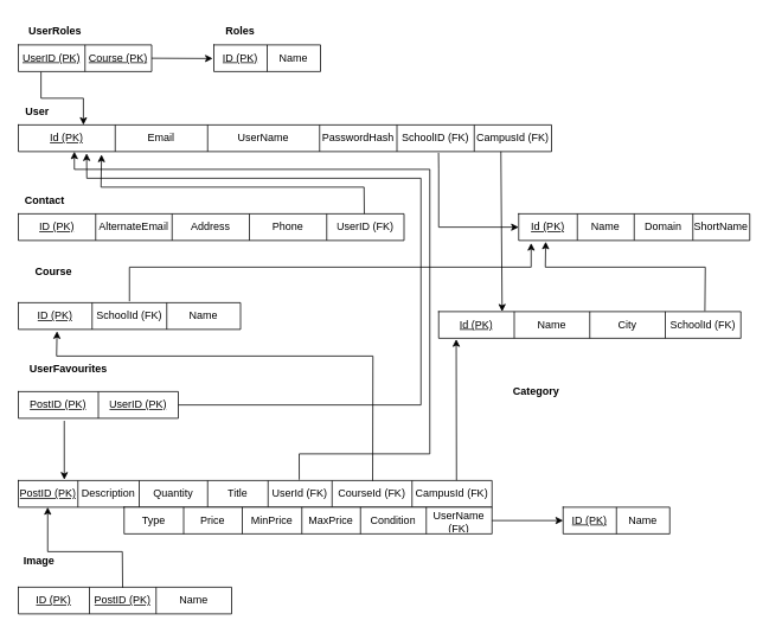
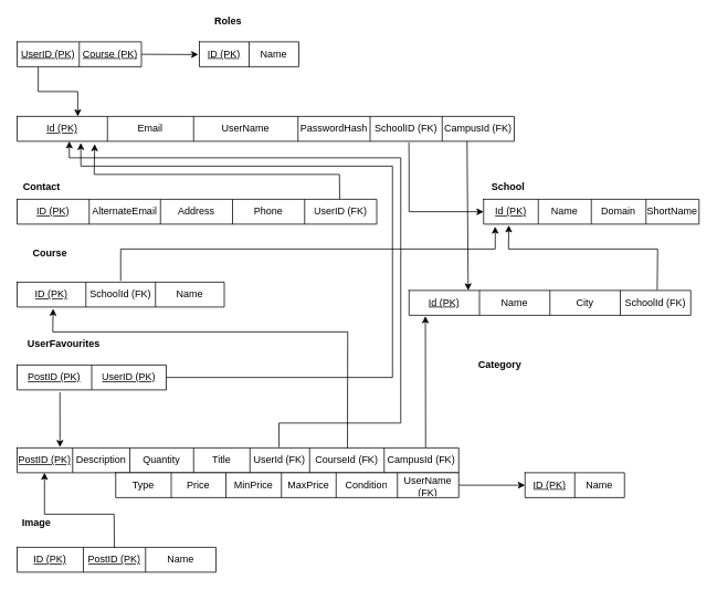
- <mxCell id="13" value="&lt;b&gt;UserRoles&lt;/b&gt;" style="text;html=1;strokeColor=none;fillColor=none;align=center;verticalAlign=middle;whiteSpace=wrap;rounded=0;" vertex="1" parent="1"><mxGeometry x="20" width="83" height="30" as="geometry" y="20" /></mxCell>
- <mxCell id="12" value="&lt;b&gt;Roles&lt;/b&gt;" style="text;html=1;strokeColor=none;fillColor=none;align=center;verticalAlign=middle;whiteSpace=wrap;rounded=0;" vertex="1" parent="1"><mxGeometry x="240" width="60" height="30" as="geometry" y="20" /></mxCell>
+ <mxCell id="12" value="&lt;b&gt;Roles&lt;/b&gt;" style="text;html=1;strokeColor=none;fillColor=none;align=center;verticalAlign=middle;whiteSpace=wrap;rounded=0;" vertex="1" parent="1"><mxGeometry x="245" y="10" width="60" height="30" as="geometry" /></mxCell>
- <mxCell id="11" value="&lt;b&gt;User&lt;/b&gt;" style="text;html=1;strokeColor=none;fillColor=none;align=center;verticalAlign=middle;whiteSpace=wrap;rounded=0;" vertex="1" parent="1"><mxGeometry x="20" y="110" width="43" height="30" as="geometry" /></mxCell>
+ <mxCell id="37" value="&lt;b&gt;School&lt;/b&gt;" style="text;html=1;strokeColor=none;fillColor=none;align=center;verticalAlign=middle;whiteSpace=wrap;rounded=0;" vertex="1" parent="1"><mxGeometry x="583" y="210" width="60" height="30" as="geometry" /></mxCell>
